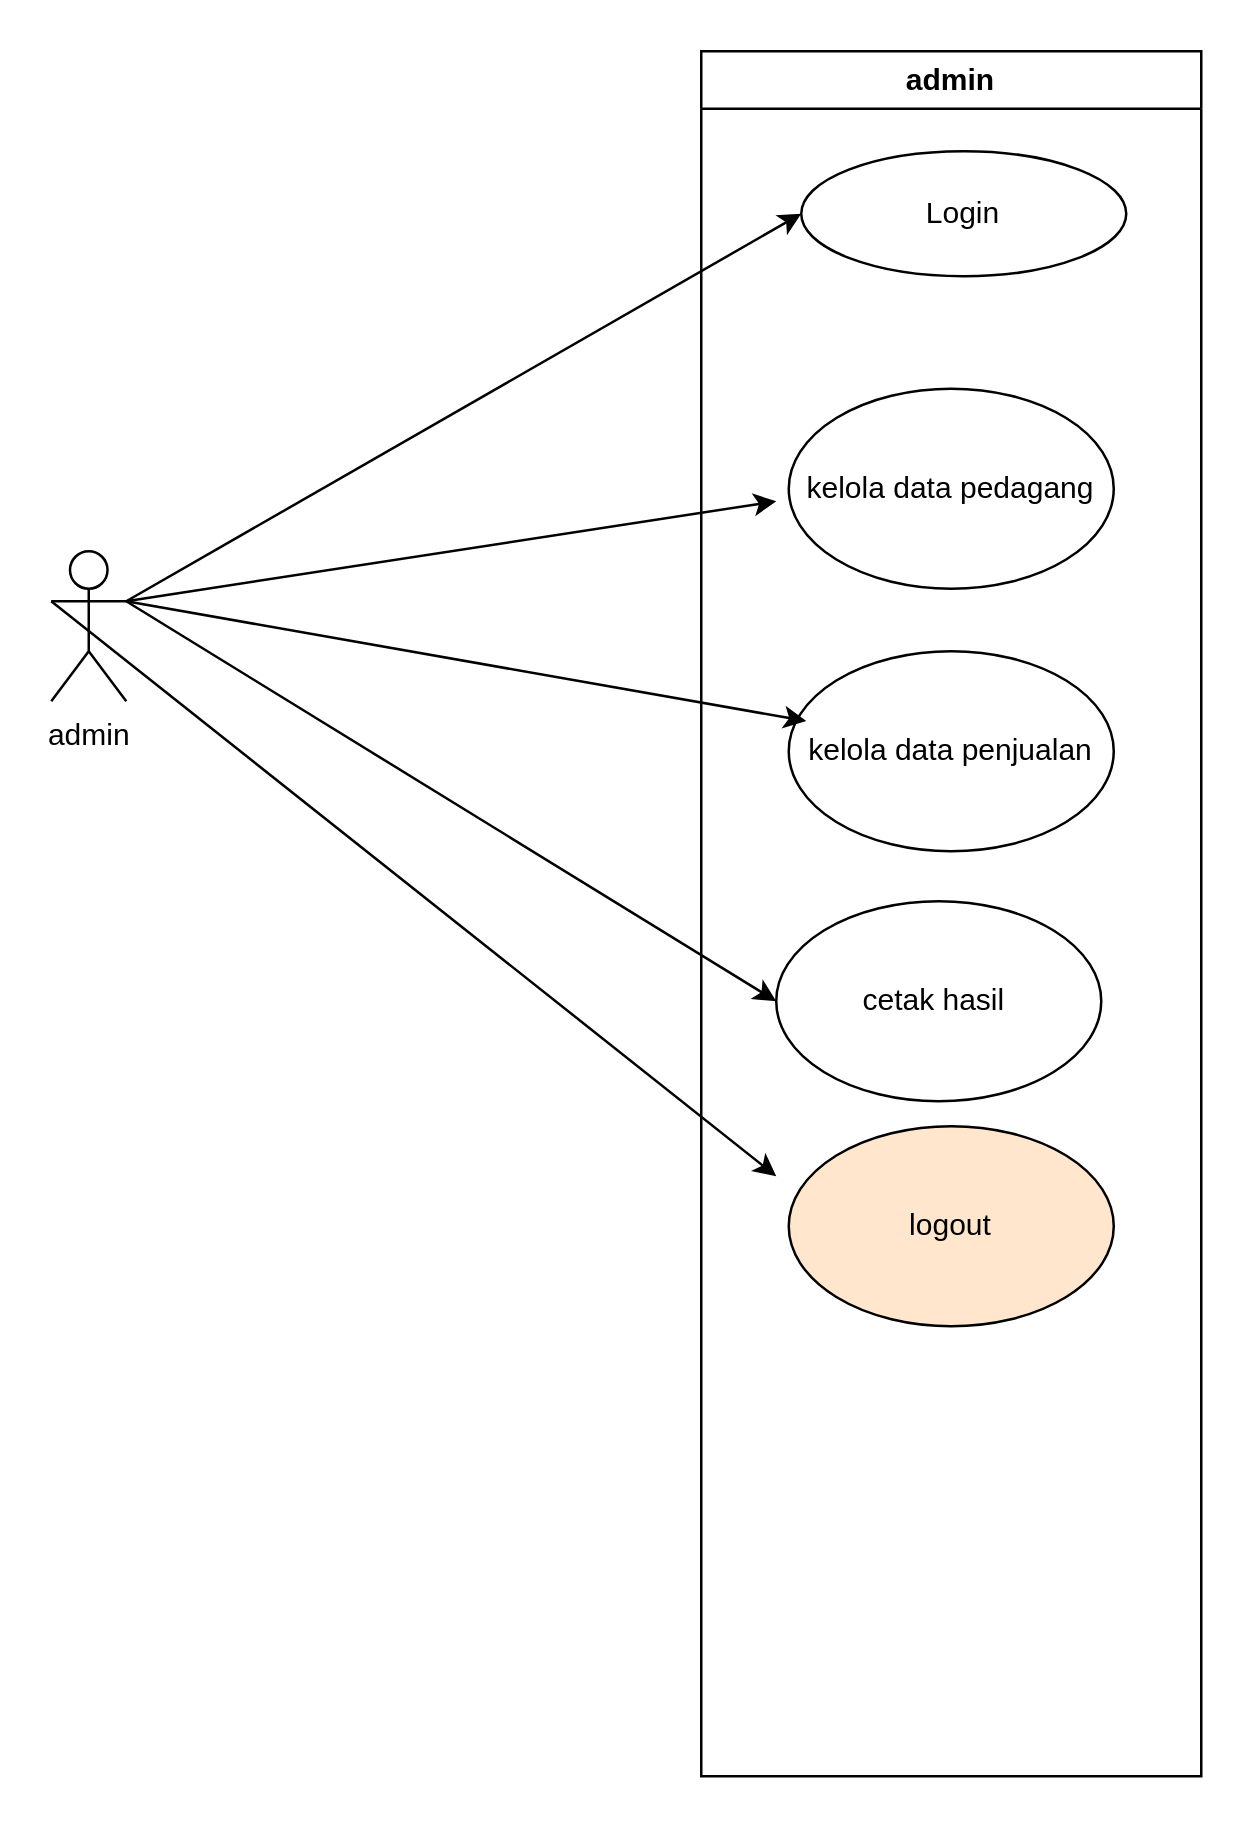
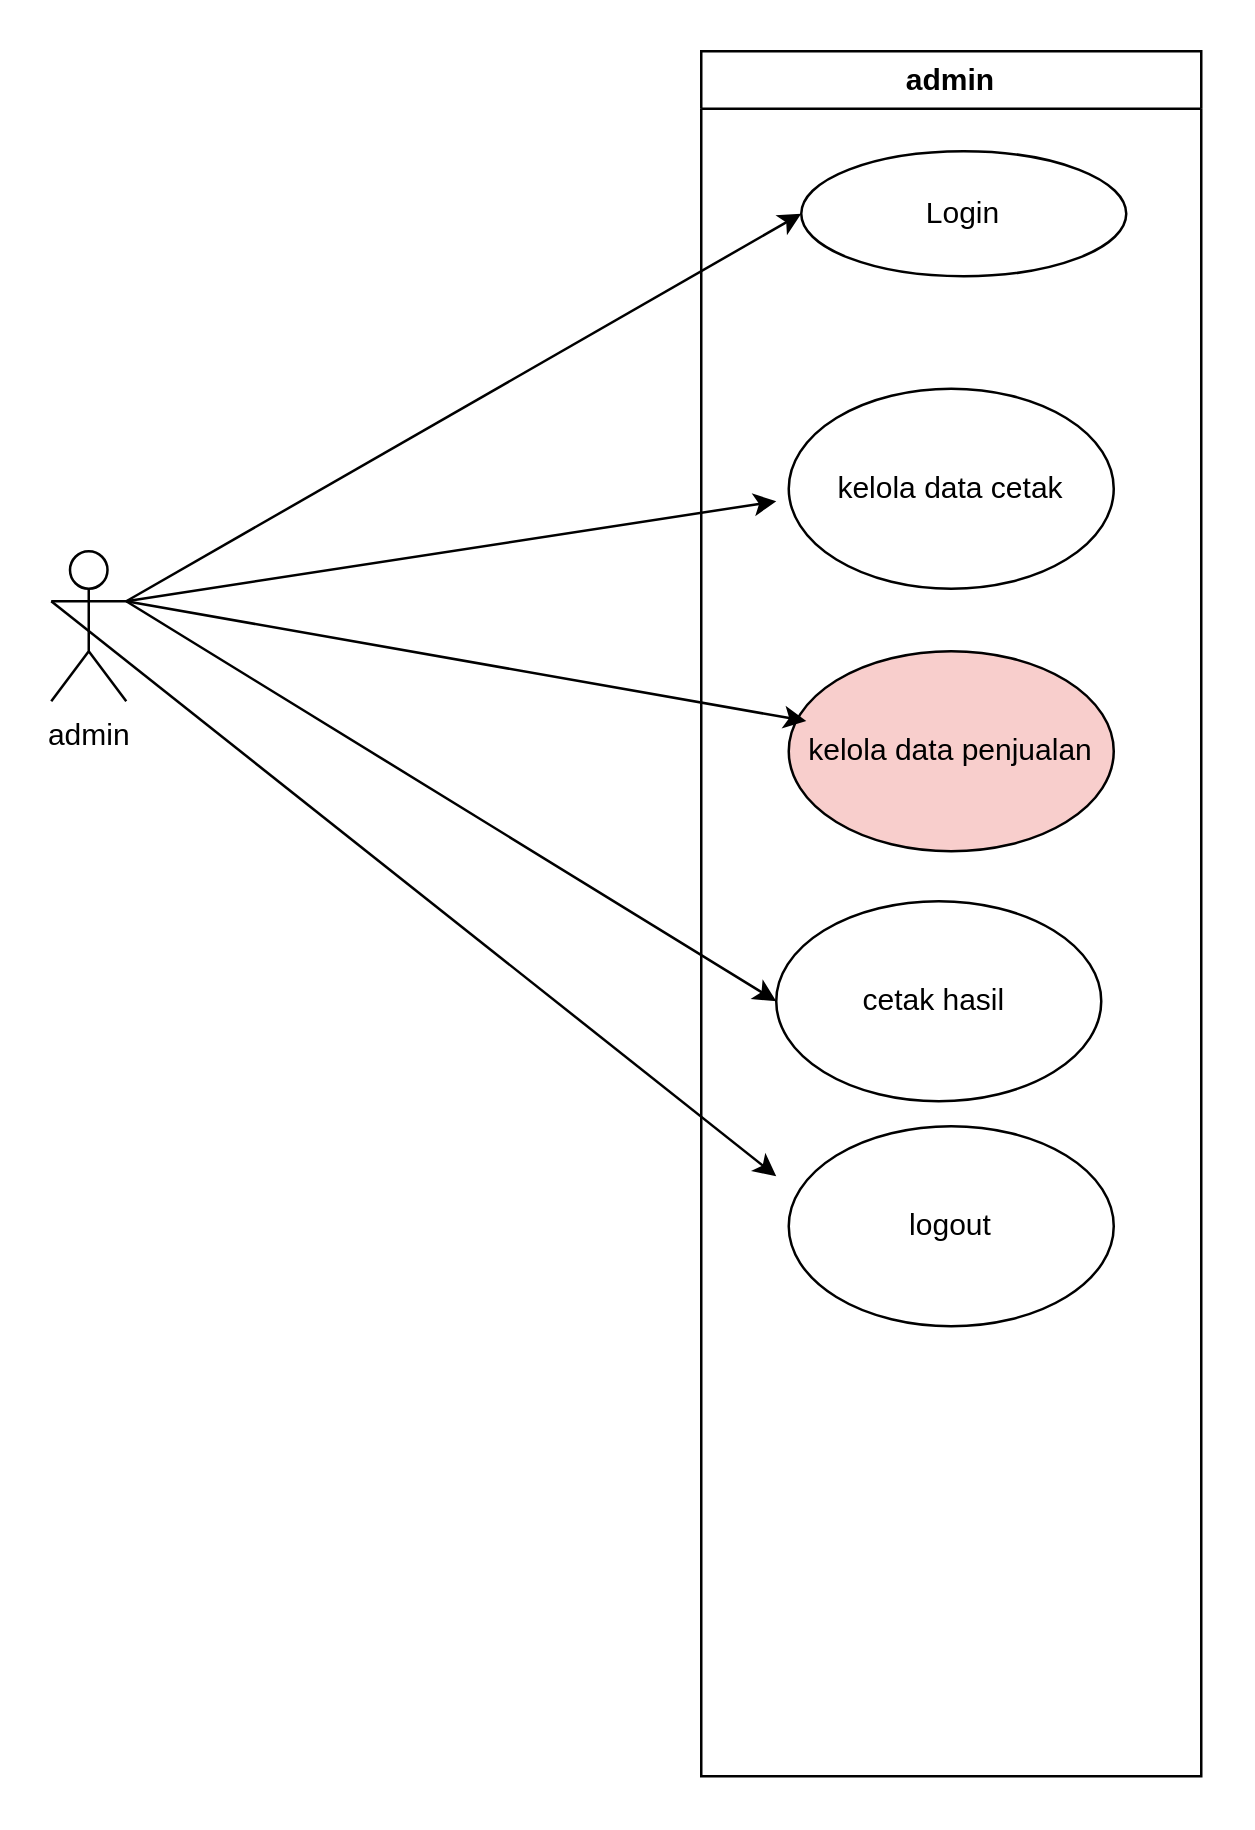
- <mxCell id="6" value="kelola data pedagang" style="ellipse;whiteSpace=wrap;html=1;" vertex="1" parent="4"><mxGeometry x="35" y="135" width="130" height="80" as="geometry" /></mxCell>
+ <mxCell id="6" value="kelola data cetak" style="ellipse;whiteSpace=wrap;html=1;" vertex="1" parent="4"><mxGeometry x="35" y="135" width="130" height="80" as="geometry" /></mxCell>
- <mxCell id="7" value="kelola data penjualan" style="ellipse;whiteSpace=wrap;html=1;" vertex="1" parent="4"><mxGeometry x="35" y="240" width="130" height="80" as="geometry" /></mxCell>
+ <mxCell id="7" value="kelola data penjualan" style="ellipse;whiteSpace=wrap;html=1;fillColor=#f8cecc;" vertex="1" parent="4"><mxGeometry x="35" y="240" width="130" height="80" as="geometry" /></mxCell>
- <mxCell id="9" value="logout" style="ellipse;whiteSpace=wrap;html=1;fillColor=#ffe6cc;" vertex="1" parent="4"><mxGeometry x="35" y="430" width="130" height="80" as="geometry" /></mxCell>
+ <mxCell id="9" value="logout" style="ellipse;whiteSpace=wrap;html=1;" vertex="1" parent="4"><mxGeometry x="35" y="430" width="130" height="80" as="geometry" /></mxCell>
